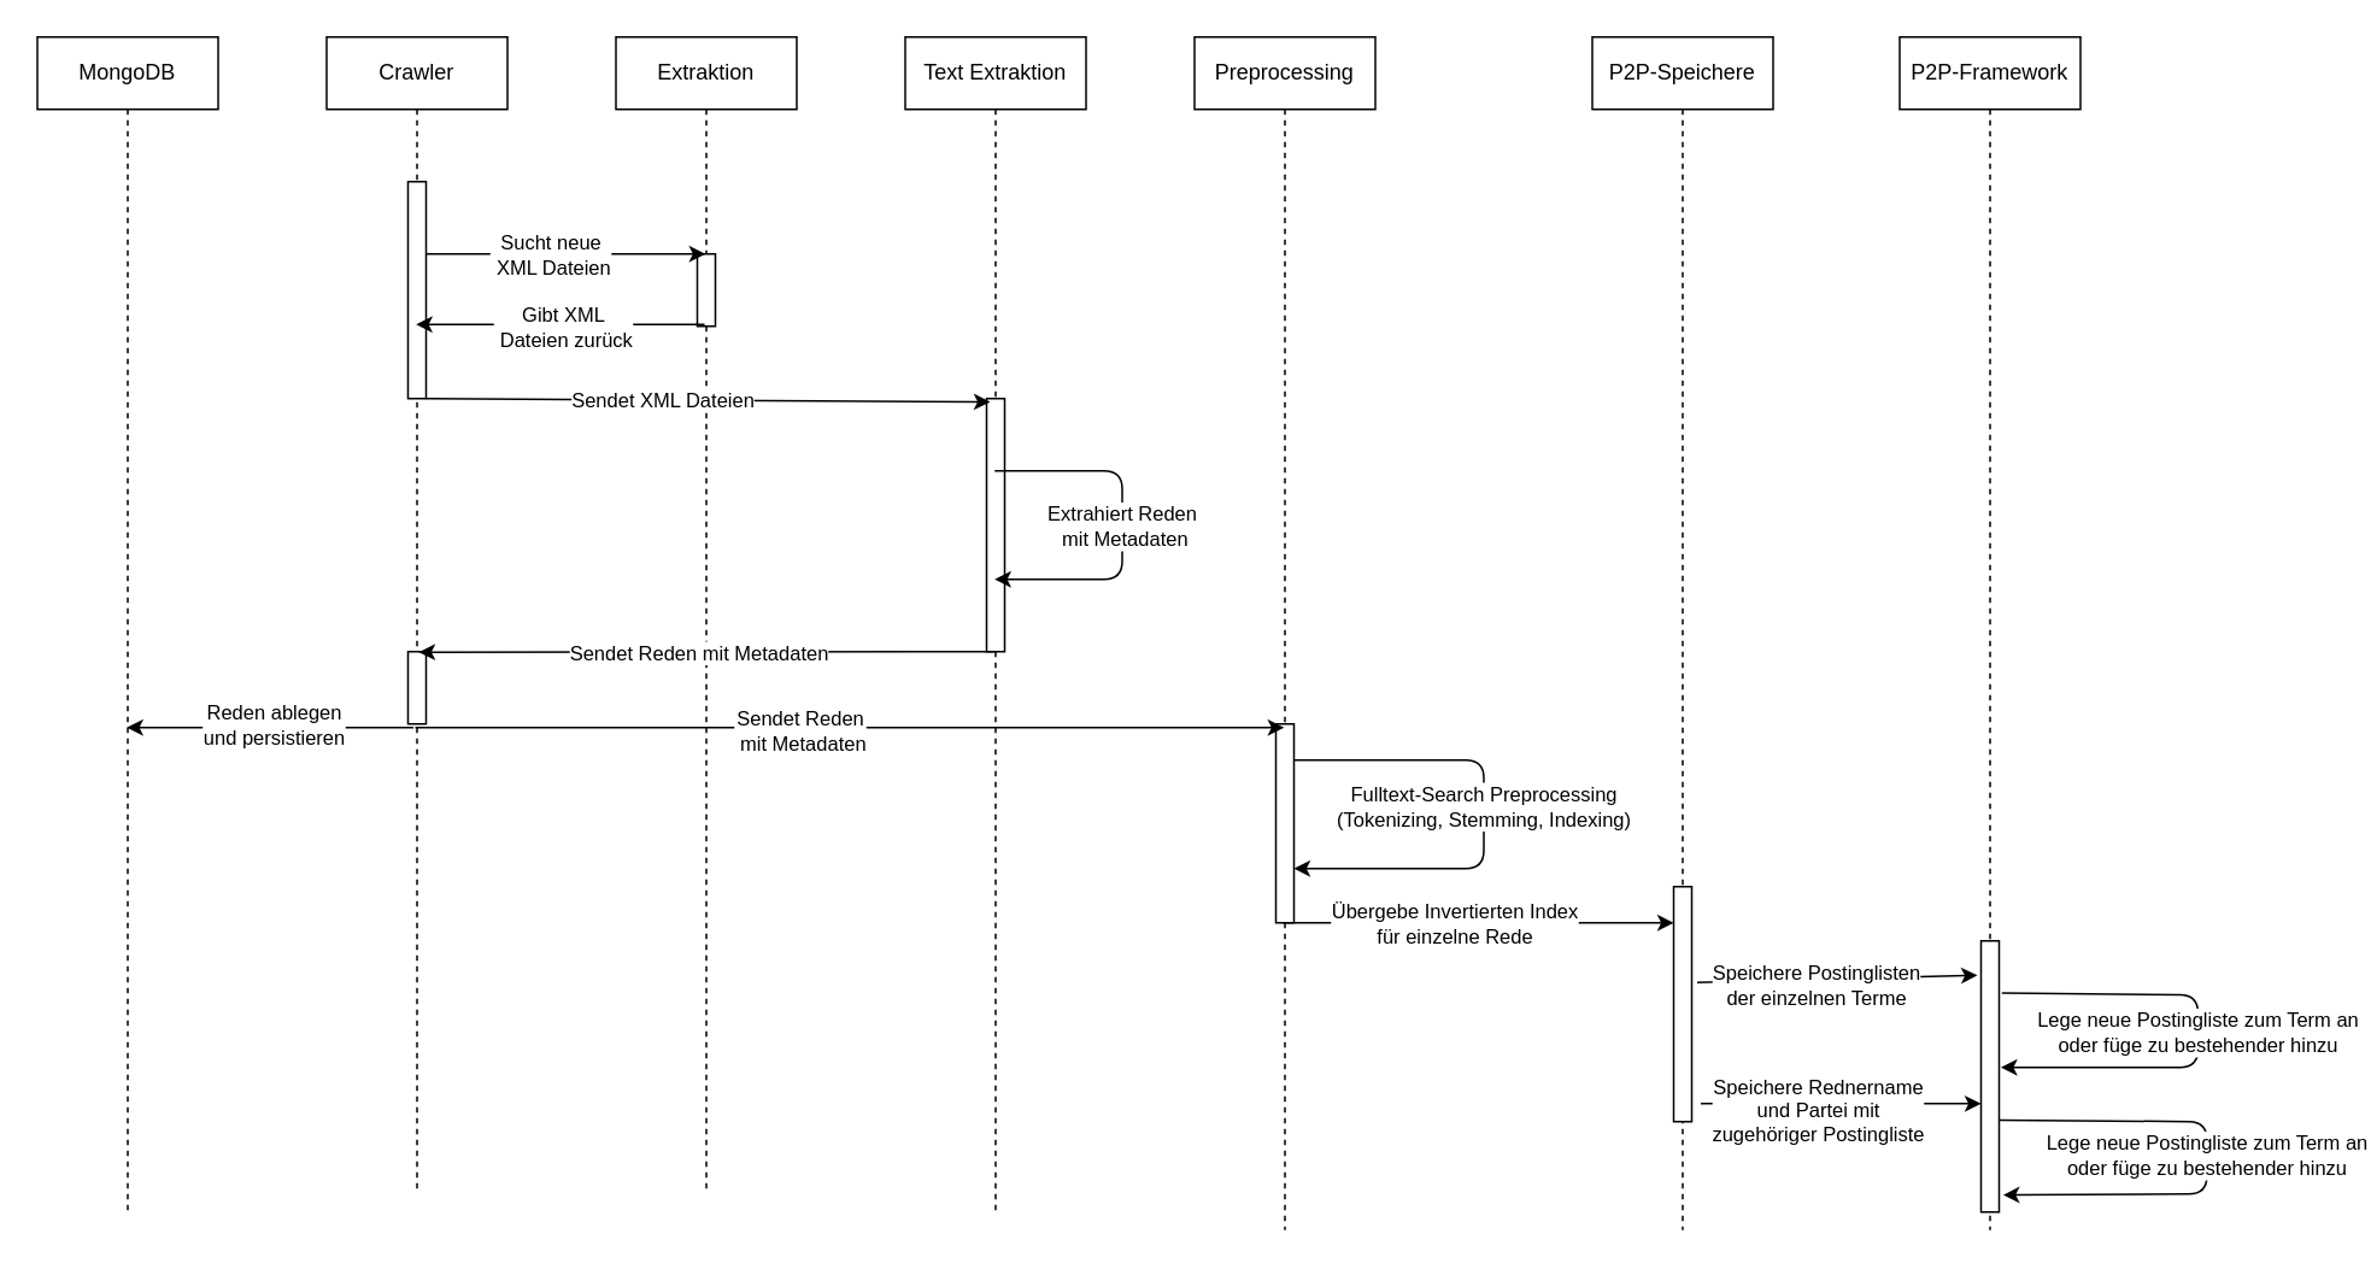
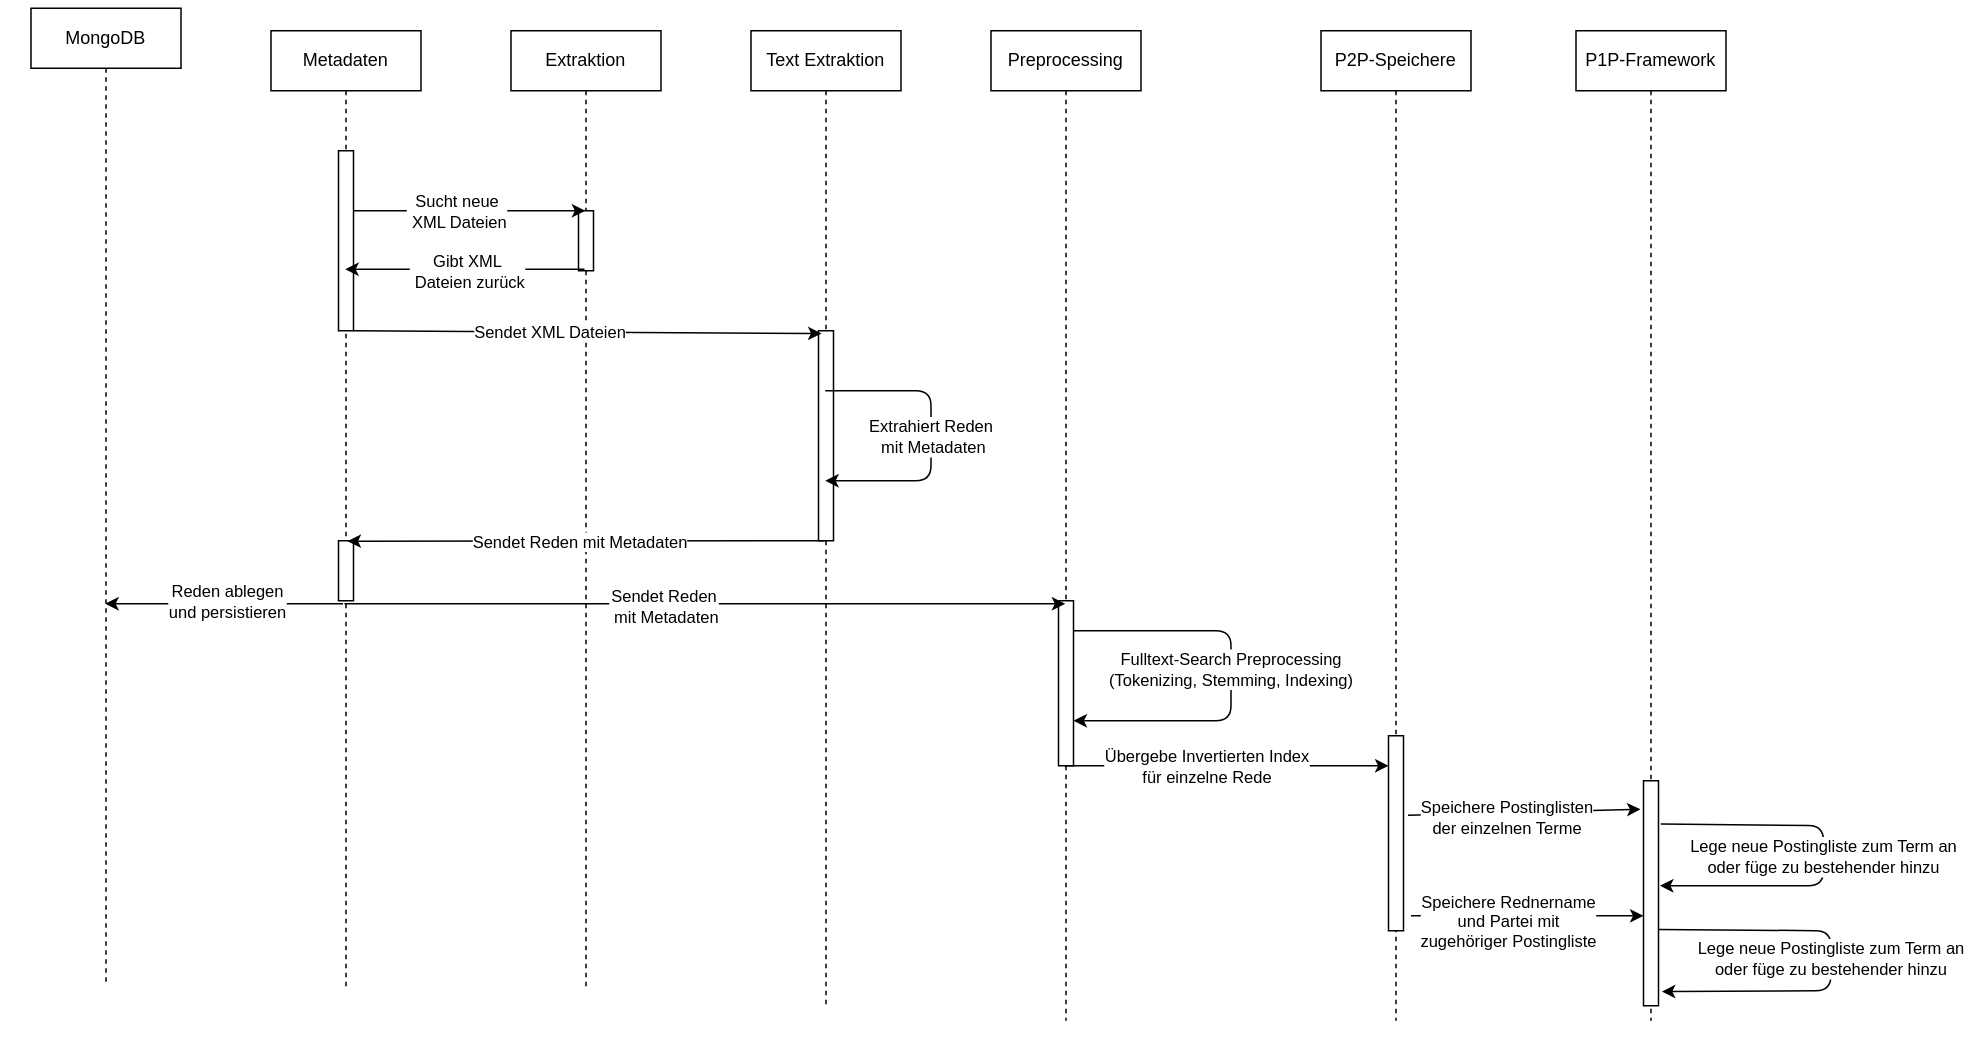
- <mxCell id="2" value="Crawler" style="shape=umlLifeline;perimeter=lifelinePerimeter;whiteSpace=wrap;html=1;container=1;collapsible=0;recursiveResize=0;outlineConnect=0;" parent="1" vertex="1"><mxGeometry x="180" y="20" width="100" height="640" as="geometry" /></mxCell>
+ <mxCell id="2" value="Metadaten" style="shape=umlLifeline;perimeter=lifelinePerimeter;whiteSpace=wrap;html=1;container=1;collapsible=0;recursiveResize=0;outlineConnect=0;" parent="1" vertex="1"><mxGeometry x="180" y="20" width="100" height="640" as="geometry" /></mxCell>
- <mxCell id="32" value="P2P-Framework" style="shape=umlLifeline;perimeter=lifelinePerimeter;whiteSpace=wrap;html=1;container=1;collapsible=0;recursiveResize=0;outlineConnect=0;" parent="1" vertex="1"><mxGeometry x="1050" y="20" width="100" height="660" as="geometry" /></mxCell>
+ <mxCell id="32" value="P1P-Framework" style="shape=umlLifeline;perimeter=lifelinePerimeter;whiteSpace=wrap;html=1;container=1;collapsible=0;recursiveResize=0;outlineConnect=0;" parent="1" vertex="1"><mxGeometry x="1050" y="20" width="100" height="660" as="geometry" /></mxCell>
- <mxCell id="9" value="MongoDB" style="shape=umlLifeline;perimeter=lifelinePerimeter;whiteSpace=wrap;html=1;container=1;collapsible=0;recursiveResize=0;outlineConnect=0;" parent="1" vertex="1"><mxGeometry y="20" width="100" height="650" as="geometry" x="20" /></mxCell>
+ <mxCell id="9" value="MongoDB" style="shape=umlLifeline;perimeter=lifelinePerimeter;whiteSpace=wrap;html=1;container=1;collapsible=0;recursiveResize=0;outlineConnect=0;" parent="1" vertex="1"><mxGeometry x="20" y="5" width="100" height="650" as="geometry" /></mxCell>
